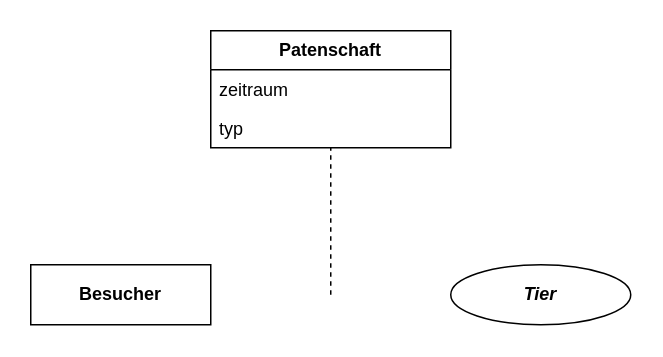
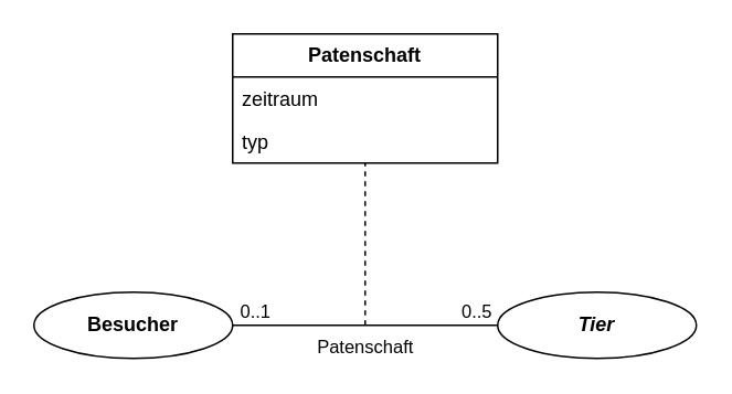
- <mxCell id="2" value="Besucher" style="html=1;whiteSpace=wrap;fontStyle=1" parent="1" vertex="1"><mxGeometry x="20" y="176" width="120" height="40" as="geometry" /></mxCell>
+ <mxCell id="2" value="Besucher" style="ellipse;html=1;whiteSpace=wrap;fontStyle=1;" parent="1" vertex="1"><mxGeometry x="20" y="176" width="120" height="40" as="geometry" /></mxCell>
+ <mxCell id="4" value="Patenschaft" style="endArrow=none;html=1;edgeStyle=orthogonalEdgeStyle;rounded=0;verticalAlign=top;labelBackgroundColor=none;" parent="1" source="2" target="3" edge="1"><mxGeometry relative="1" as="geometry"><mxPoint x="110" y="146" as="sourcePoint" /><mxPoint x="270" y="146" as="targetPoint" /></mxGeometry></mxCell>
+ <mxCell id="5" value="0..1" style="edgeLabel;resizable=0;html=1;align=left;verticalAlign=bottom;spacingLeft=3;labelBackgroundColor=none;" parent="4" connectable="0" vertex="1"><mxGeometry x="-1" relative="1" as="geometry" /></mxCell>
+ <mxCell id="6" value="0..5" style="edgeLabel;resizable=0;html=1;align=right;verticalAlign=bottom;spacingRight=3;labelBackgroundColor=none;" parent="4" connectable="0" vertex="1"><mxGeometry x="1" relative="1" as="geometry" /></mxCell>
